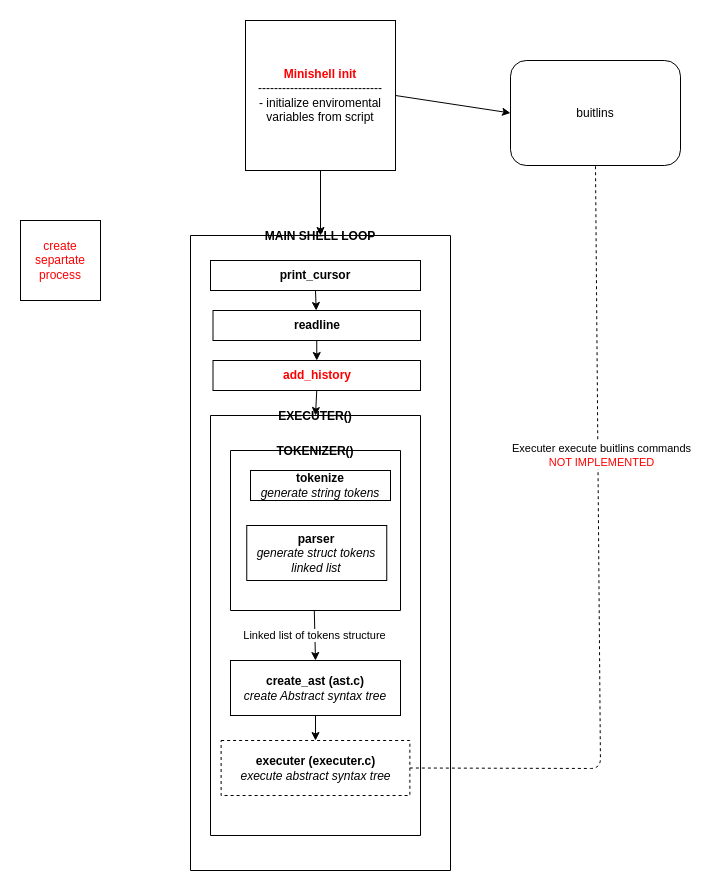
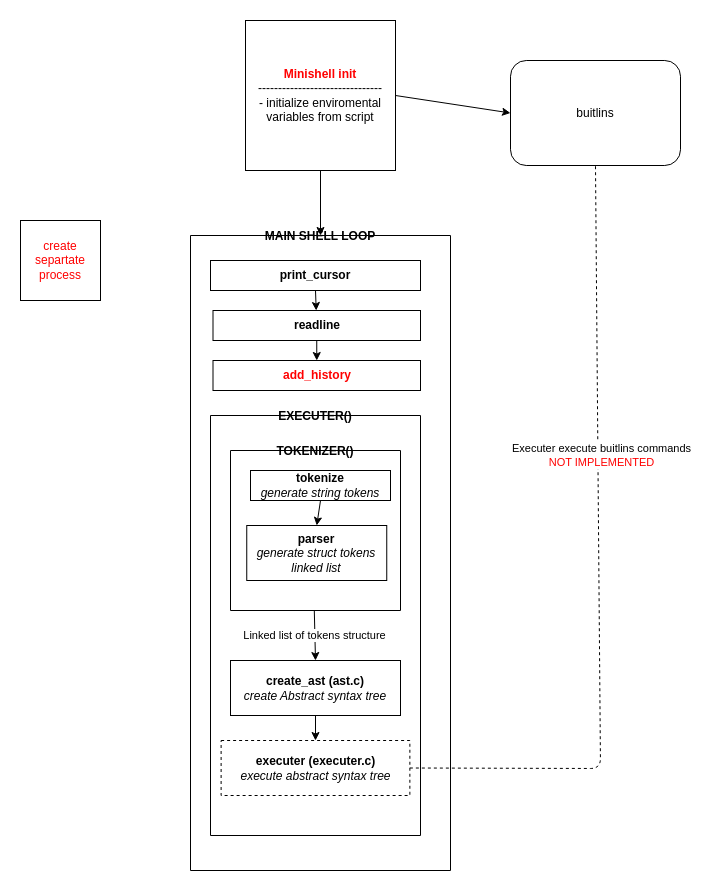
- <mxCell id="9" style="edgeStyle=none;html=1;exitX=0.5;exitY=1;exitDx=0;exitDy=0;entryX=0.5;entryY=0;entryDx=0;entryDy=0;" parent="6" source="10" target="11" edge="1"><mxGeometry relative="1" as="geometry" /></mxCell>
+ <mxCell id="20" style="edgeStyle=none;html=1;exitX=0.5;exitY=1;exitDx=0;exitDy=0;entryX=0.5;entryY=0;entryDx=0;entryDy=0;" parent="1" source="21" target="13" edge="1"><mxGeometry relative="1" as="geometry" /></mxCell>
